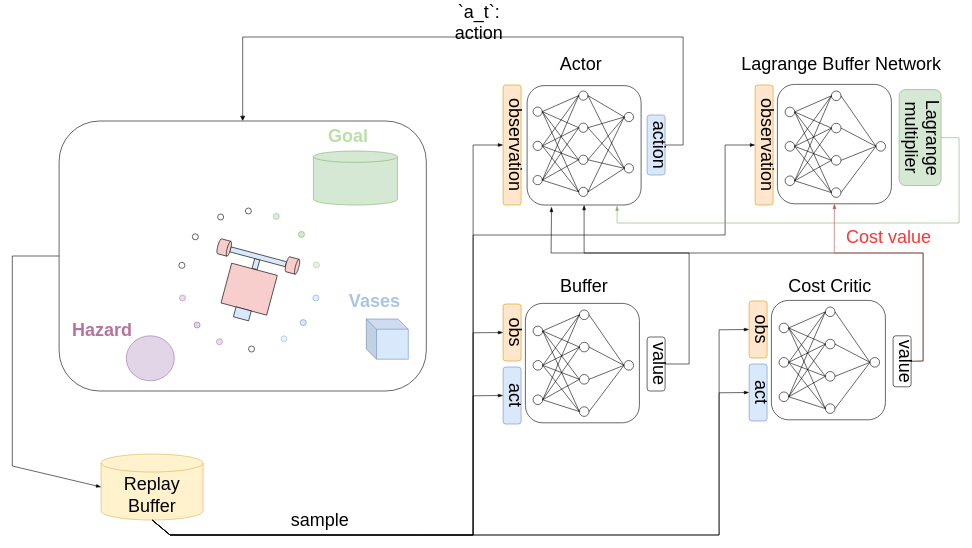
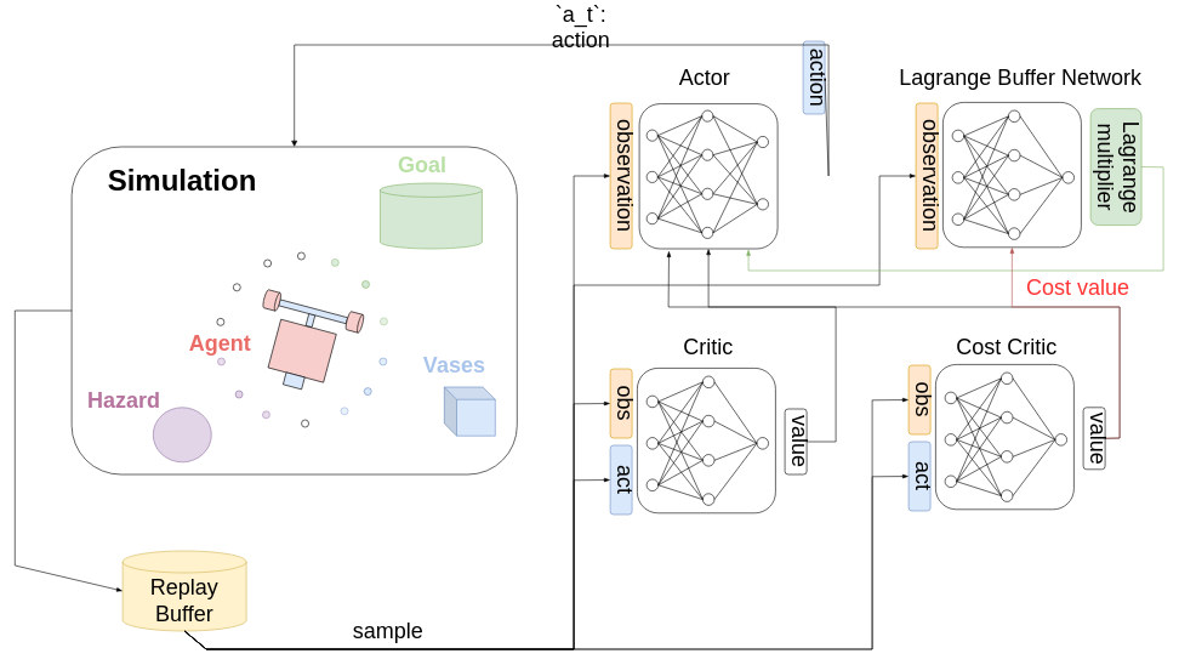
- <mxCell id="5" value="&lt;span&gt;action&lt;/span&gt;" style="rounded=1;whiteSpace=wrap;html=1;align=left;textDirection=vertical-rl;fontSize=30;fillColor=#dae8fc;strokeColor=#6c8ebf;container=0;" parent="1" vertex="1"><mxGeometry x="1078" y="190" width="30" height="100" as="geometry" /></mxCell>
+ <mxCell id="5" value="&lt;span&gt;action&lt;/span&gt;" style="rounded=1;whiteSpace=wrap;html=1;align=left;textDirection=vertical-rl;fontSize=30;fillColor=#dae8fc;strokeColor=#6c8ebf;container=0;" parent="1" vertex="1"><mxGeometry x="1103" y="55" width="30" height="100" as="geometry" /></mxCell>
+ <mxCell id="57" value="&lt;b&gt;&lt;font style=&quot;font-size: 40px;&quot;&gt;Simulation&lt;/font&gt;&lt;/b&gt;" style="text;html=1;align=center;verticalAlign=middle;whiteSpace=wrap;rounded=0;movable=1;resizable=1;rotatable=1;deletable=1;editable=1;locked=0;connectable=1;container=0;" parent="1" vertex="1"><mxGeometry x="160" y="230" width="180" height="30" as="geometry" /></mxCell>
+ <mxCell id="54" value="&lt;font style=&quot;color: rgb(234, 107, 102);&quot;&gt;Agent&lt;/font&gt;" style="text;html=1;align=center;verticalAlign=middle;whiteSpace=wrap;rounded=0;fontSize=30;fontColor=#B9E0A5;fontStyle=1;movable=1;resizable=1;rotatable=1;deletable=1;editable=1;locked=0;connectable=1;container=0;" parent="1" vertex="1"><mxGeometry x="250.45" y="453.72" width="104.37" height="30" as="geometry" /></mxCell>
- <mxCell id="19" value="&lt;font&gt;Buffer&lt;/font&gt;" style="text;html=1;align=center;verticalAlign=middle;whiteSpace=wrap;rounded=0;container=0;fontSize=30;" parent="1" vertex="1"><mxGeometry x="943.17" y="460" width="60" height="30" as="geometry" /></mxCell>
+ <mxCell id="19" value="&lt;font&gt;Critic&lt;/font&gt;" style="text;html=1;align=center;verticalAlign=middle;whiteSpace=wrap;rounded=0;container=0;fontSize=30;" parent="1" vertex="1"><mxGeometry x="943.17" y="460" width="60" height="30" as="geometry" /></mxCell>
